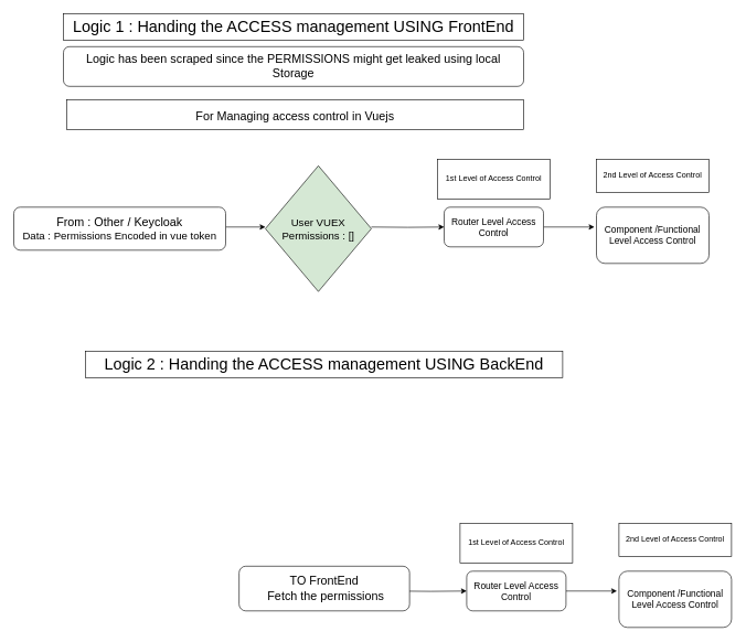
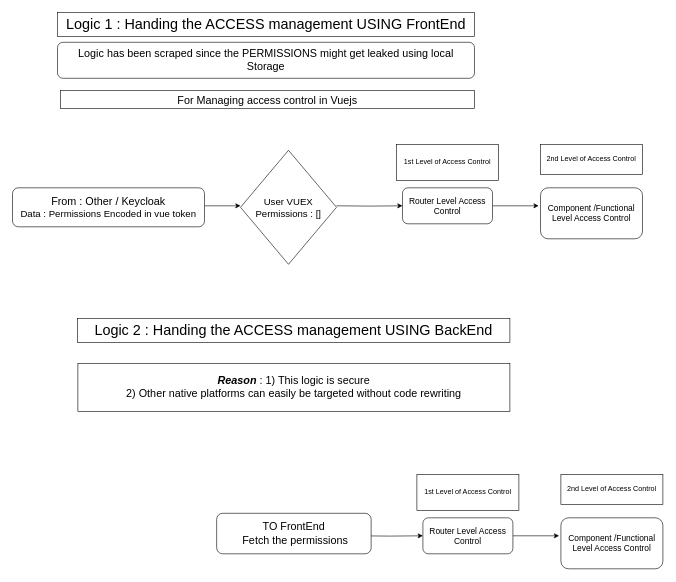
- <mxCell id="13" value="&lt;font style=&quot;font-size: 24px&quot;&gt;&lt;font style=&quot;font-size: 18px&quot;&gt;For Managing access control in Vuejs&lt;/font&gt; &lt;br&gt;&lt;/font&gt;" style="rounded=0;whiteSpace=wrap;html=1;" vertex="1" parent="1"><mxGeometry x="100" y="150" width="690" height="45" as="geometry" /></mxCell>
+ <mxCell id="13" value="&lt;font style=&quot;font-size: 24px&quot;&gt;&lt;font style=&quot;font-size: 18px&quot;&gt;For Managing access control in Vuejs&lt;/font&gt; &lt;br&gt;&lt;/font&gt;" style="rounded=0;whiteSpace=wrap;html=1;" vertex="1" parent="1"><mxGeometry x="100" y="150" width="690" height="30" as="geometry" /></mxCell>
- <mxCell id="8" value="&lt;div&gt;&lt;font size=&quot;3&quot;&gt;User VUEX&lt;br&gt;&lt;/font&gt;&lt;/div&gt;&lt;div&gt;&lt;font size=&quot;3&quot;&gt;Permissions : [] &lt;/font&gt;&lt;/div&gt;" style="rhombus;whiteSpace=wrap;html=1;fillColor=#d5e8d4;" vertex="1" parent="1"><mxGeometry x="400" y="250" width="160" height="190" as="geometry" /></mxCell>
+ <mxCell id="8" value="&lt;div&gt;&lt;font size=&quot;3&quot;&gt;User VUEX&lt;br&gt;&lt;/font&gt;&lt;/div&gt;&lt;div&gt;&lt;font size=&quot;3&quot;&gt;Permissions : [] &lt;/font&gt;&lt;/div&gt;" style="rhombus;whiteSpace=wrap;html=1;" vertex="1" parent="1"><mxGeometry x="400" y="250" width="160" height="190" as="geometry" /></mxCell>
+ <mxCell id="21" value="&lt;div&gt;&lt;font style=&quot;font-size: 18px&quot;&gt;&lt;i&gt;&lt;b&gt;Reason &lt;/b&gt;&lt;/i&gt;: 1) This logic is secure &lt;br&gt;&lt;/font&gt;&lt;/div&gt;&lt;div&gt;&lt;font style=&quot;font-size: 18px&quot;&gt;2) Other native platforms can easily be targeted without code rewriting&lt;/font&gt;&lt;/div&gt;" style="rounded=0;whiteSpace=wrap;html=1;" vertex="1" parent="1"><mxGeometry x="129" y="605" width="720" height="80" as="geometry" /></mxCell>
